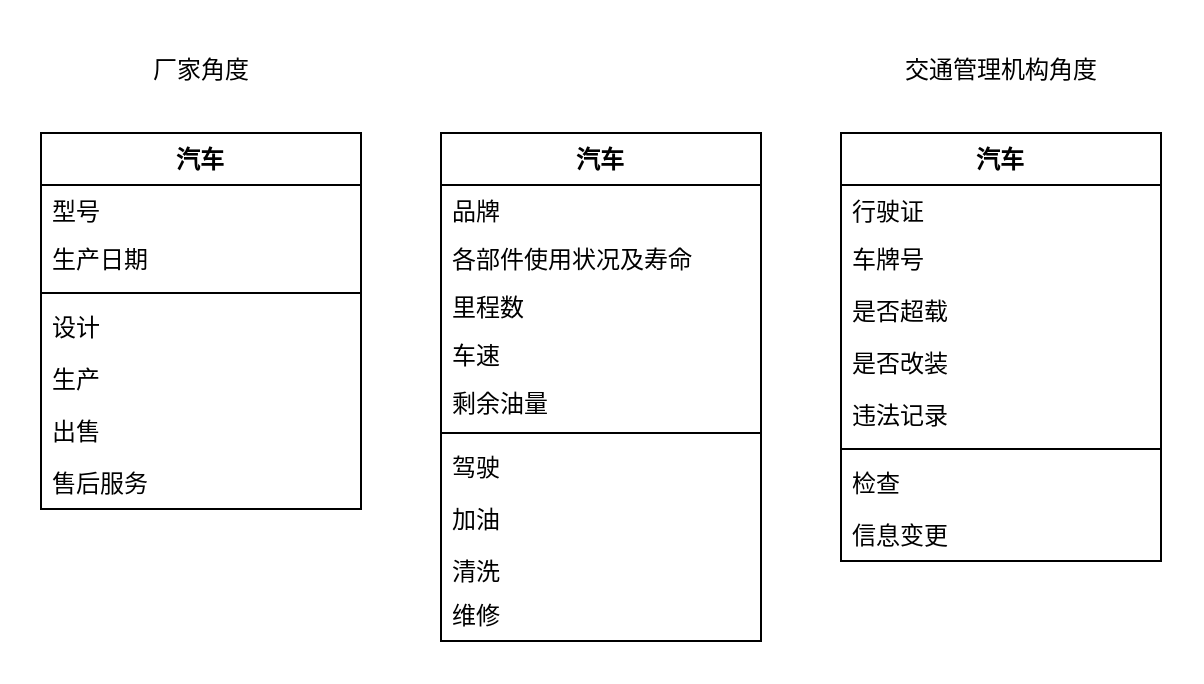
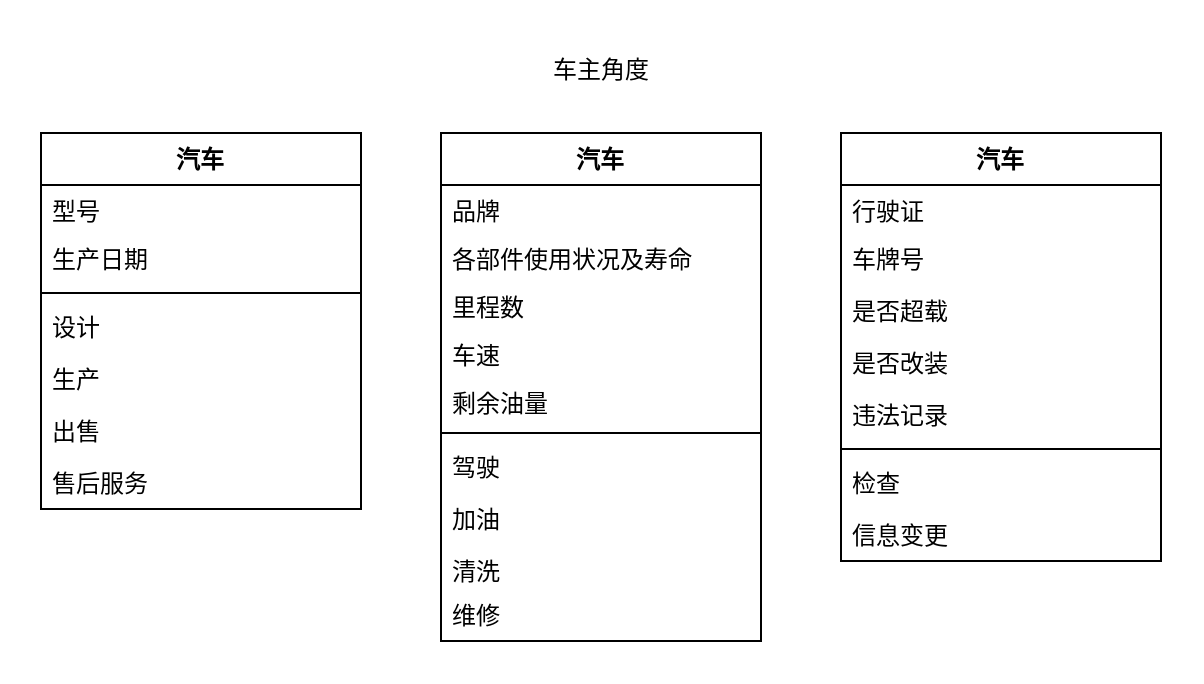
- <mxCell id="10" value="厂家角度" style="text;html=1;align=center;verticalAlign=middle;resizable=0;points=[];autosize=1;strokeColor=none;fillColor=none;" vertex="1" parent="1"><mxGeometry x="65" y="20" width="70" height="30" as="geometry" /></mxCell>
+ <mxCell id="22" value="车主角度" style="text;html=1;align=center;verticalAlign=middle;resizable=0;points=[];autosize=1;strokeColor=none;fillColor=none;" vertex="1" parent="1"><mxGeometry x="265" y="20" width="70" height="30" as="geometry" /></mxCell>
- <mxCell id="32" value="交通管理机构&lt;span style=&quot;background-color: initial;&quot;&gt;角度&lt;/span&gt;" style="text;html=1;align=center;verticalAlign=middle;resizable=0;points=[];autosize=1;strokeColor=none;fillColor=none;" vertex="1" parent="1"><mxGeometry x="440" y="20" width="120" height="30" as="geometry" /></mxCell>
